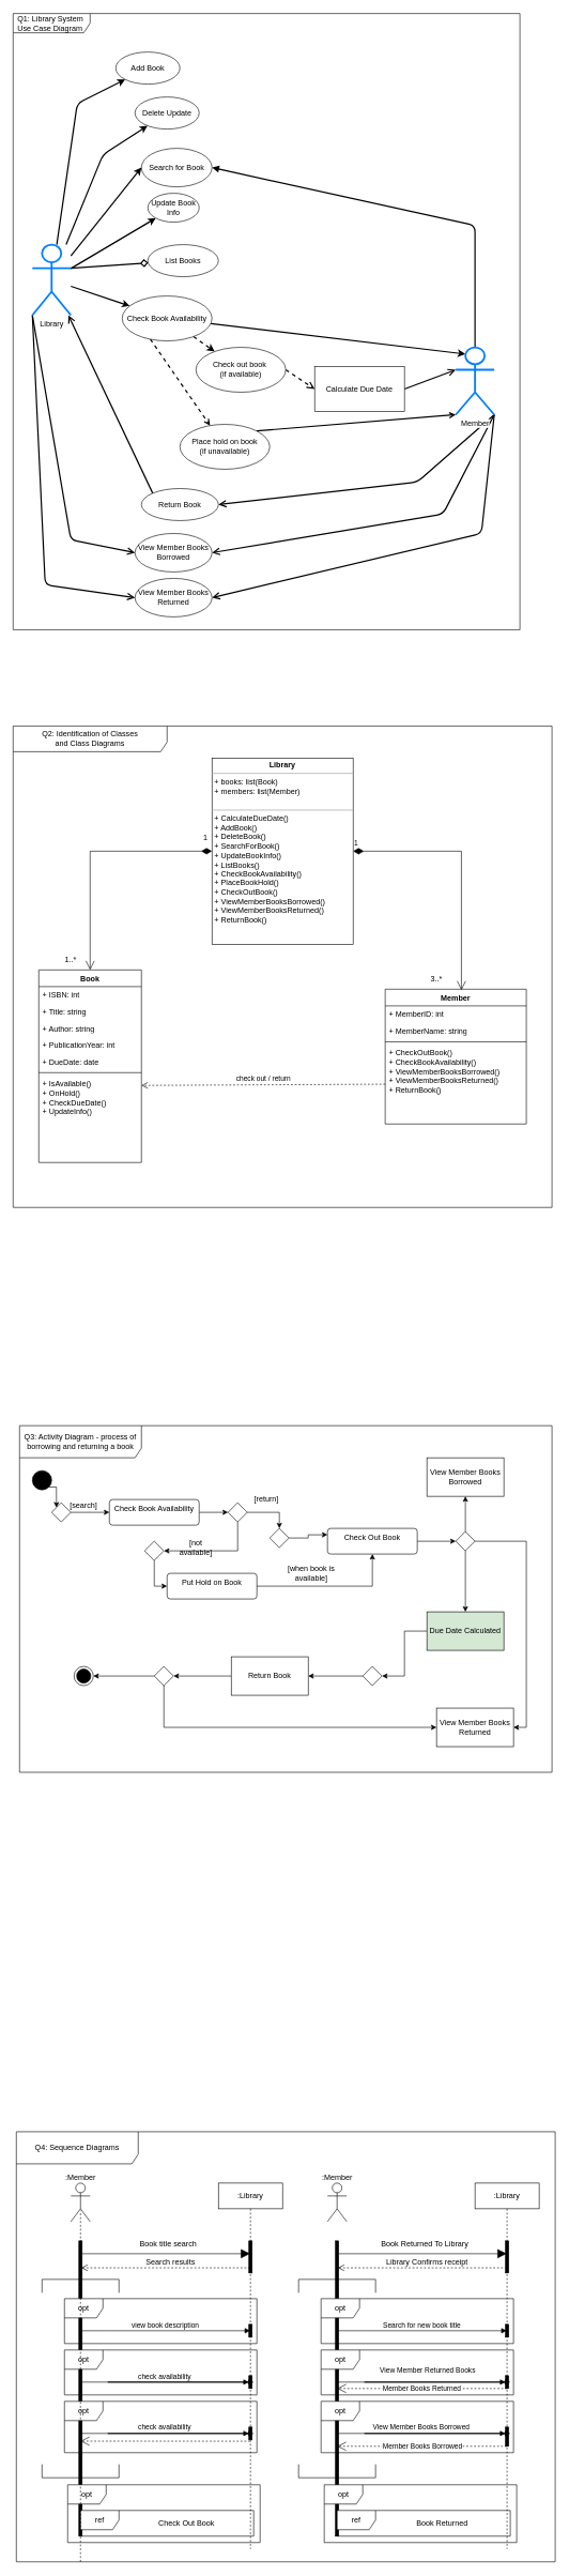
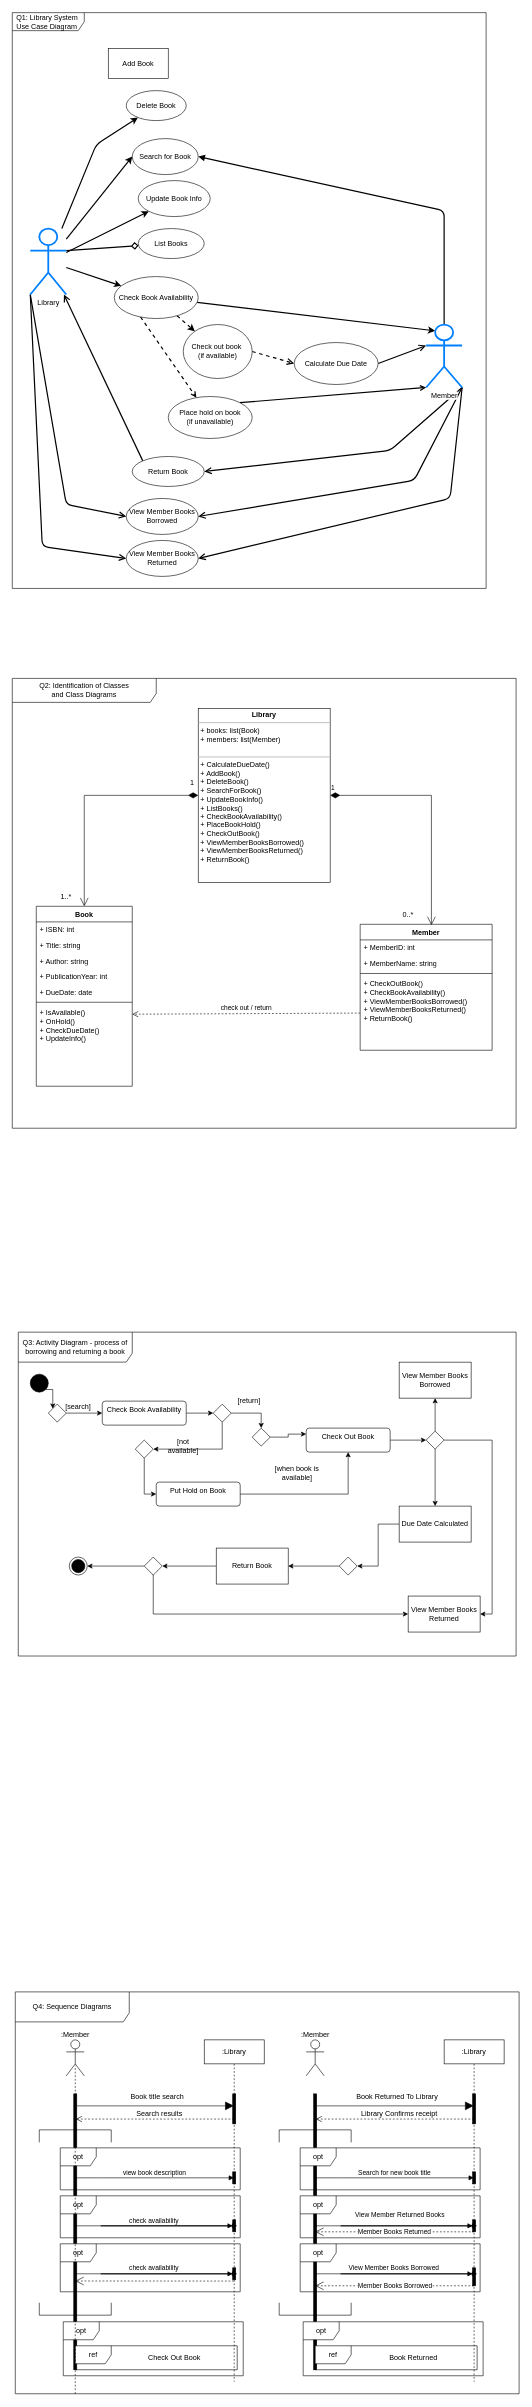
- <mxCell id="22" value="Add Book" style="ellipse;whiteSpace=wrap;html=1;" parent="1" vertex="1"><mxGeometry x="180" y="80" width="100" height="50" as="geometry" /></mxCell>
+ <mxCell id="22" value="Add Book" style="whiteSpace=wrap;html=1;rounded=0;" parent="1" vertex="1"><mxGeometry x="180" y="80" width="100" height="50" as="geometry" /></mxCell>
- <mxCell id="23" value="Delete Update" style="ellipse;whiteSpace=wrap;html=1;" parent="1" vertex="1"><mxGeometry x="210" y="150" width="100" height="50" as="geometry" /></mxCell>
+ <mxCell id="23" value="Delete Book" style="ellipse;whiteSpace=wrap;html=1;" parent="1" vertex="1"><mxGeometry x="210" y="150" width="100" height="50" as="geometry" /></mxCell>
- <mxCell id="13" style="edgeStyle=none;html=1;strokeWidth=2;" parent="1" source="21" target="22" edge="1"><mxGeometry relative="1" as="geometry"><Array as="points"><mxPoint x="120" y="160" /></Array></mxGeometry></mxCell>
- <mxCell id="24" value="Update Book Info" style="ellipse;whiteSpace=wrap;html=1;" parent="1" vertex="1"><mxGeometry x="230" y="300" width="80" height="45" as="geometry" /></mxCell>
+ <mxCell id="24" value="Update Book Info" style="ellipse;whiteSpace=wrap;html=1;" parent="1" vertex="1"><mxGeometry x="230" y="300" width="120" height="60" as="geometry" /></mxCell>
- <mxCell id="27" value="Check out book&amp;nbsp;&lt;br&gt;(if available)" style="ellipse;whiteSpace=wrap;html=1;fillColor=#FFFFFF;" parent="1" vertex="1"><mxGeometry x="305" y="540" width="140" height="70" as="geometry" /></mxCell>
+ <mxCell id="27" value="Check out book&amp;nbsp;&lt;br&gt;(if available)" style="ellipse;whiteSpace=wrap;html=1;fillColor=#FFFFFF;" parent="1" vertex="1"><mxGeometry x="305" y="540" width="115" height="90" as="geometry" /></mxCell>
- <mxCell id="32" value="Calculate Due Date" style="whiteSpace=wrap;html=1;rounded=0;" parent="1" vertex="1"><mxGeometry x="490" y="570" width="140" height="70" as="geometry" /></mxCell>
+ <mxCell id="32" value="Calculate Due Date" style="ellipse;whiteSpace=wrap;html=1;" parent="1" vertex="1"><mxGeometry x="490" y="570" width="140" height="70" as="geometry" /></mxCell>
- <mxCell id="57" value="3..*" style="text;html=1;strokeColor=none;fillColor=none;align=center;verticalAlign=middle;whiteSpace=wrap;rounded=0;" vertex="1" parent="1"><mxGeometry x="650" y="1510" width="60" height="30" as="geometry" /></mxCell>
+ <mxCell id="57" value="0..*" style="text;html=1;strokeColor=none;fillColor=none;align=center;verticalAlign=middle;whiteSpace=wrap;rounded=0;" vertex="1" parent="1"><mxGeometry x="650" y="1510" width="60" height="30" as="geometry" /></mxCell>
- <mxCell id="80" value="[when book is available]" style="text;html=1;strokeColor=none;fillColor=none;align=center;verticalAlign=middle;whiteSpace=wrap;rounded=0;" vertex="1" parent="1"><mxGeometry x="430" y="2435" width="110" height="30" as="geometry" /></mxCell>
+ <mxCell id="80" value="[when book is available]" style="text;html=1;strokeColor=none;fillColor=none;align=center;verticalAlign=middle;whiteSpace=wrap;rounded=0;" vertex="1" parent="1"><mxGeometry x="440" y="2440" width="110" height="30" as="geometry" /></mxCell>
- <mxCell id="74" value="Put Hold on Book" style="html=1;align=center;verticalAlign=top;rounded=1;absoluteArcSize=1;arcSize=10;dashed=0;whiteSpace=wrap;" vertex="1" parent="1"><mxGeometry x="260" y="2450" width="140" height="40" as="geometry" /></mxCell>
+ <mxCell id="74" value="Put Hold on Book" style="html=1;align=center;verticalAlign=top;rounded=1;absoluteArcSize=1;arcSize=10;dashed=0;whiteSpace=wrap;" vertex="1" parent="1"><mxGeometry x="260" y="2470" width="140" height="40" as="geometry" /></mxCell>
- <mxCell id="85" value="Due Date Calculated" style="whiteSpace=wrap;html=1;fillColor=#d5e8d4;" vertex="1" parent="1"><mxGeometry x="665" y="2510" width="120" height="60" as="geometry" /></mxCell>
+ <mxCell id="85" value="Due Date Calculated" style="whiteSpace=wrap;html=1;" vertex="1" parent="1"><mxGeometry x="665" y="2510" width="120" height="60" as="geometry" /></mxCell>
